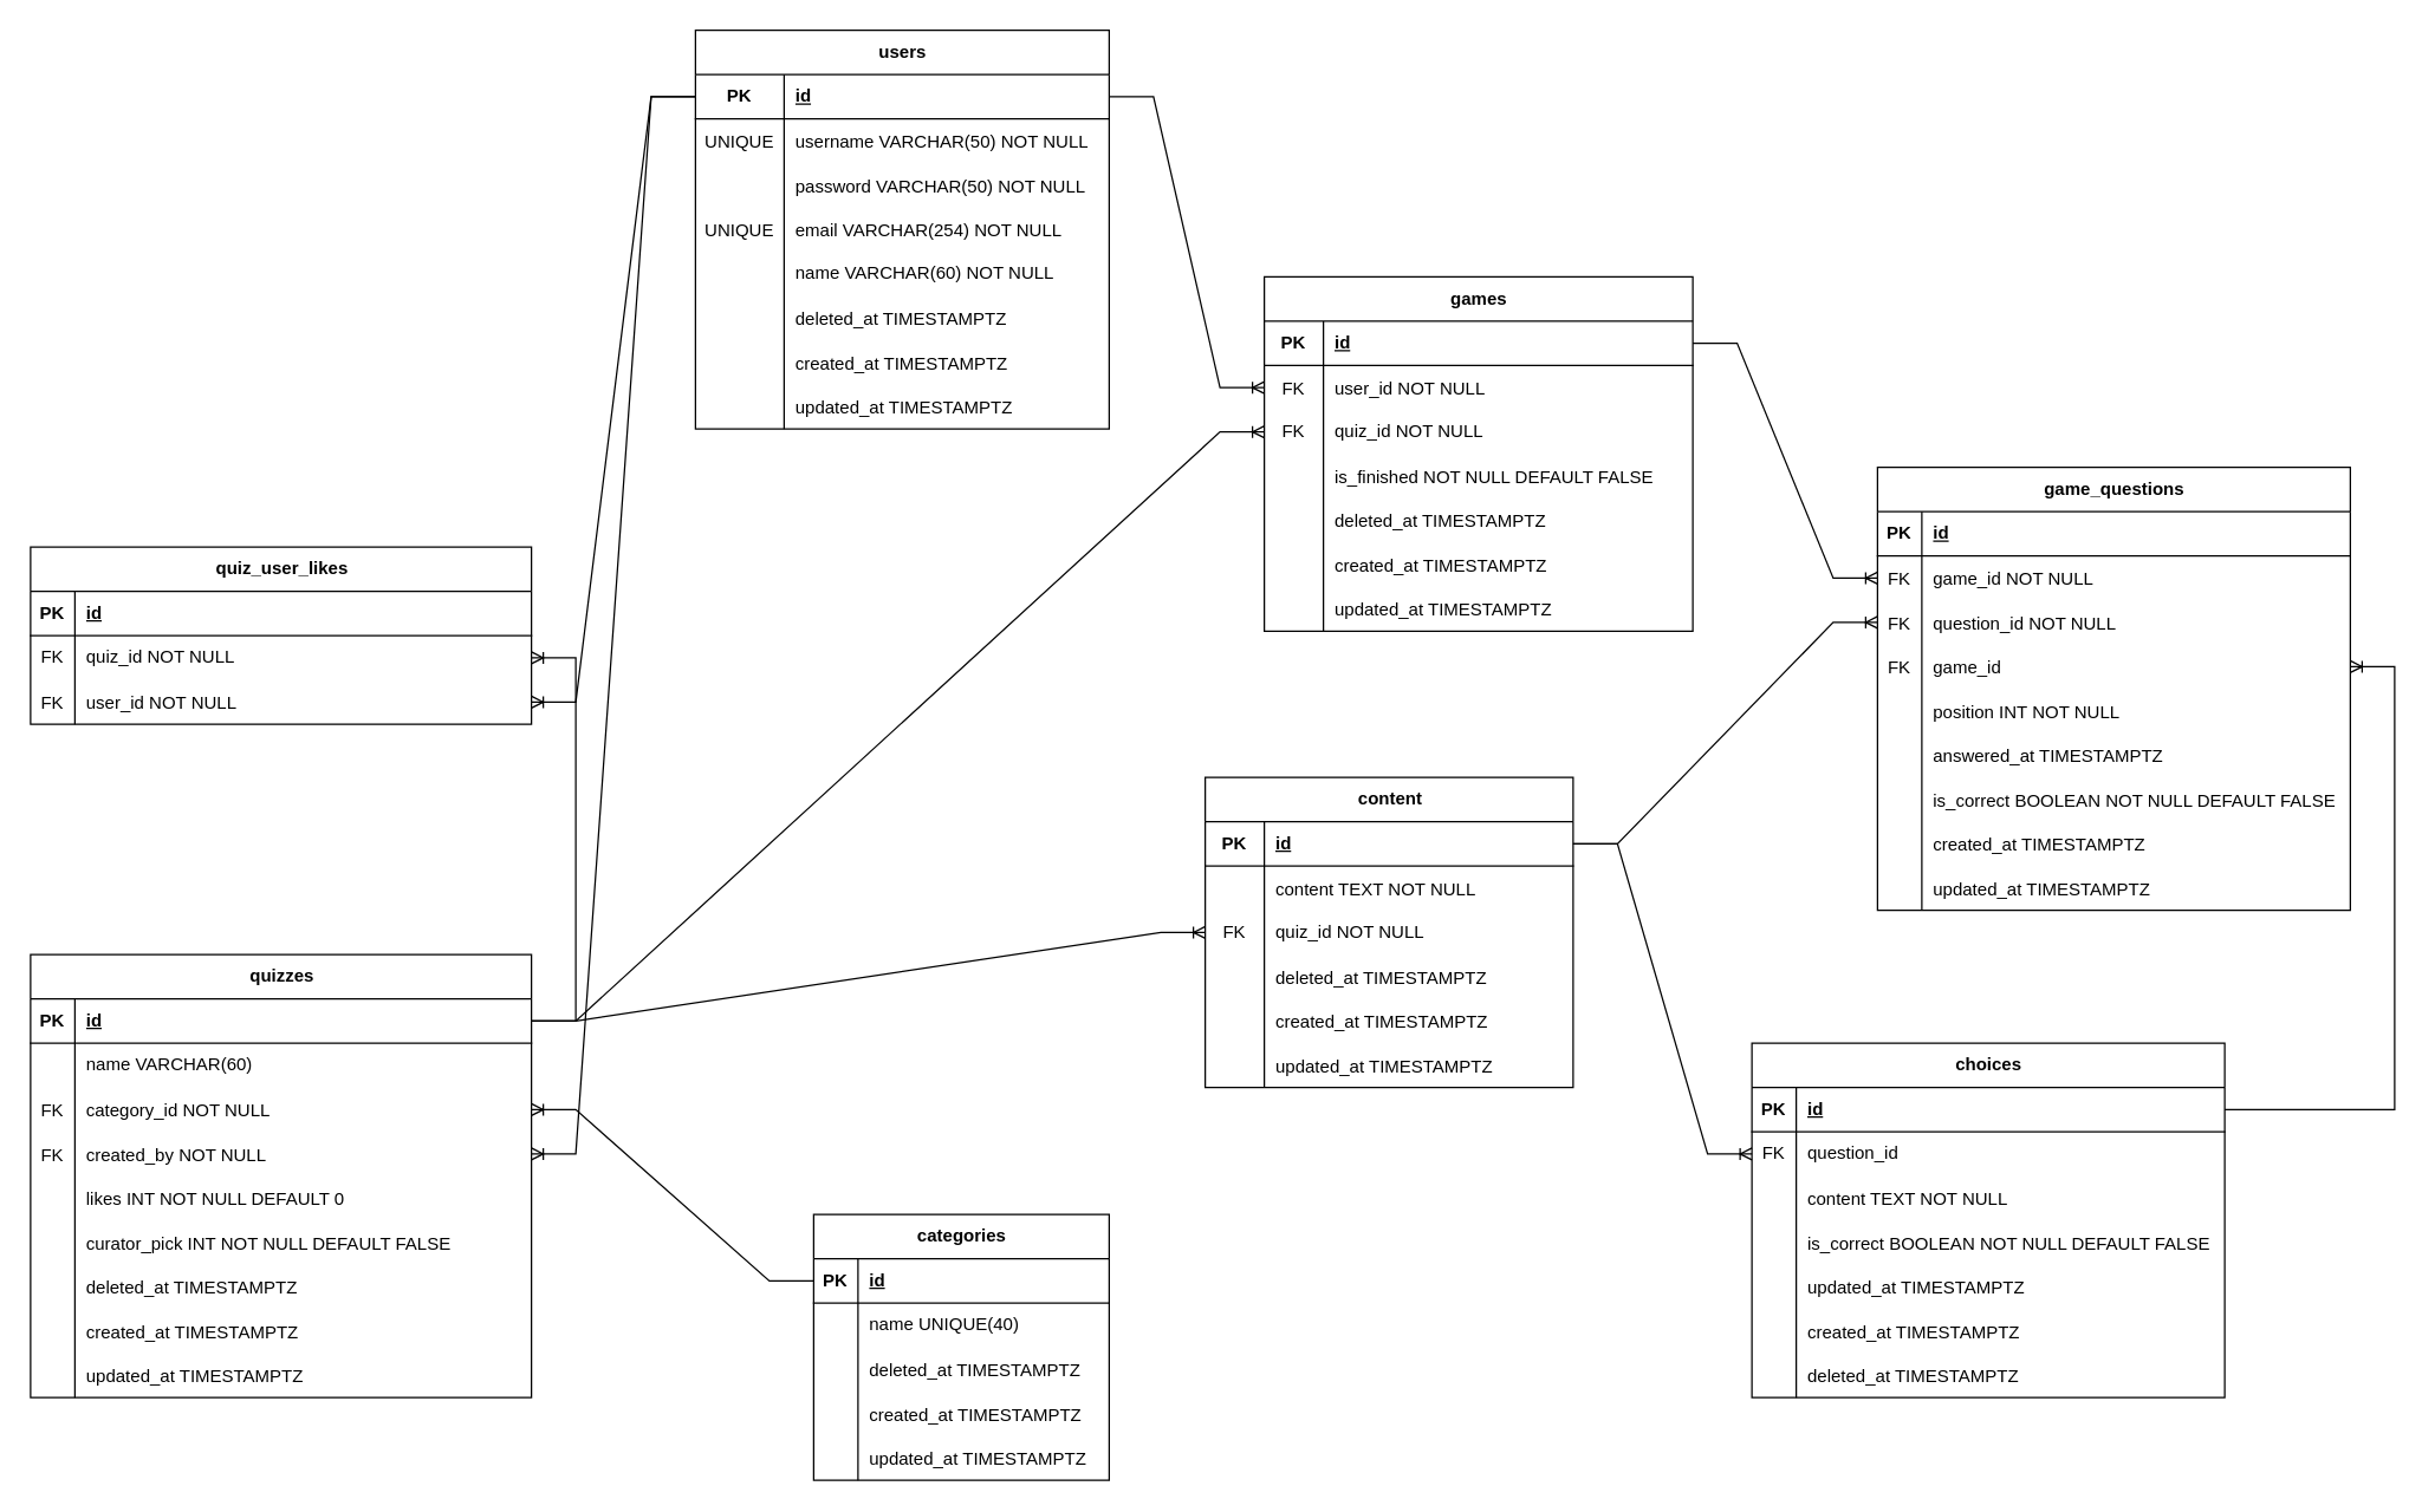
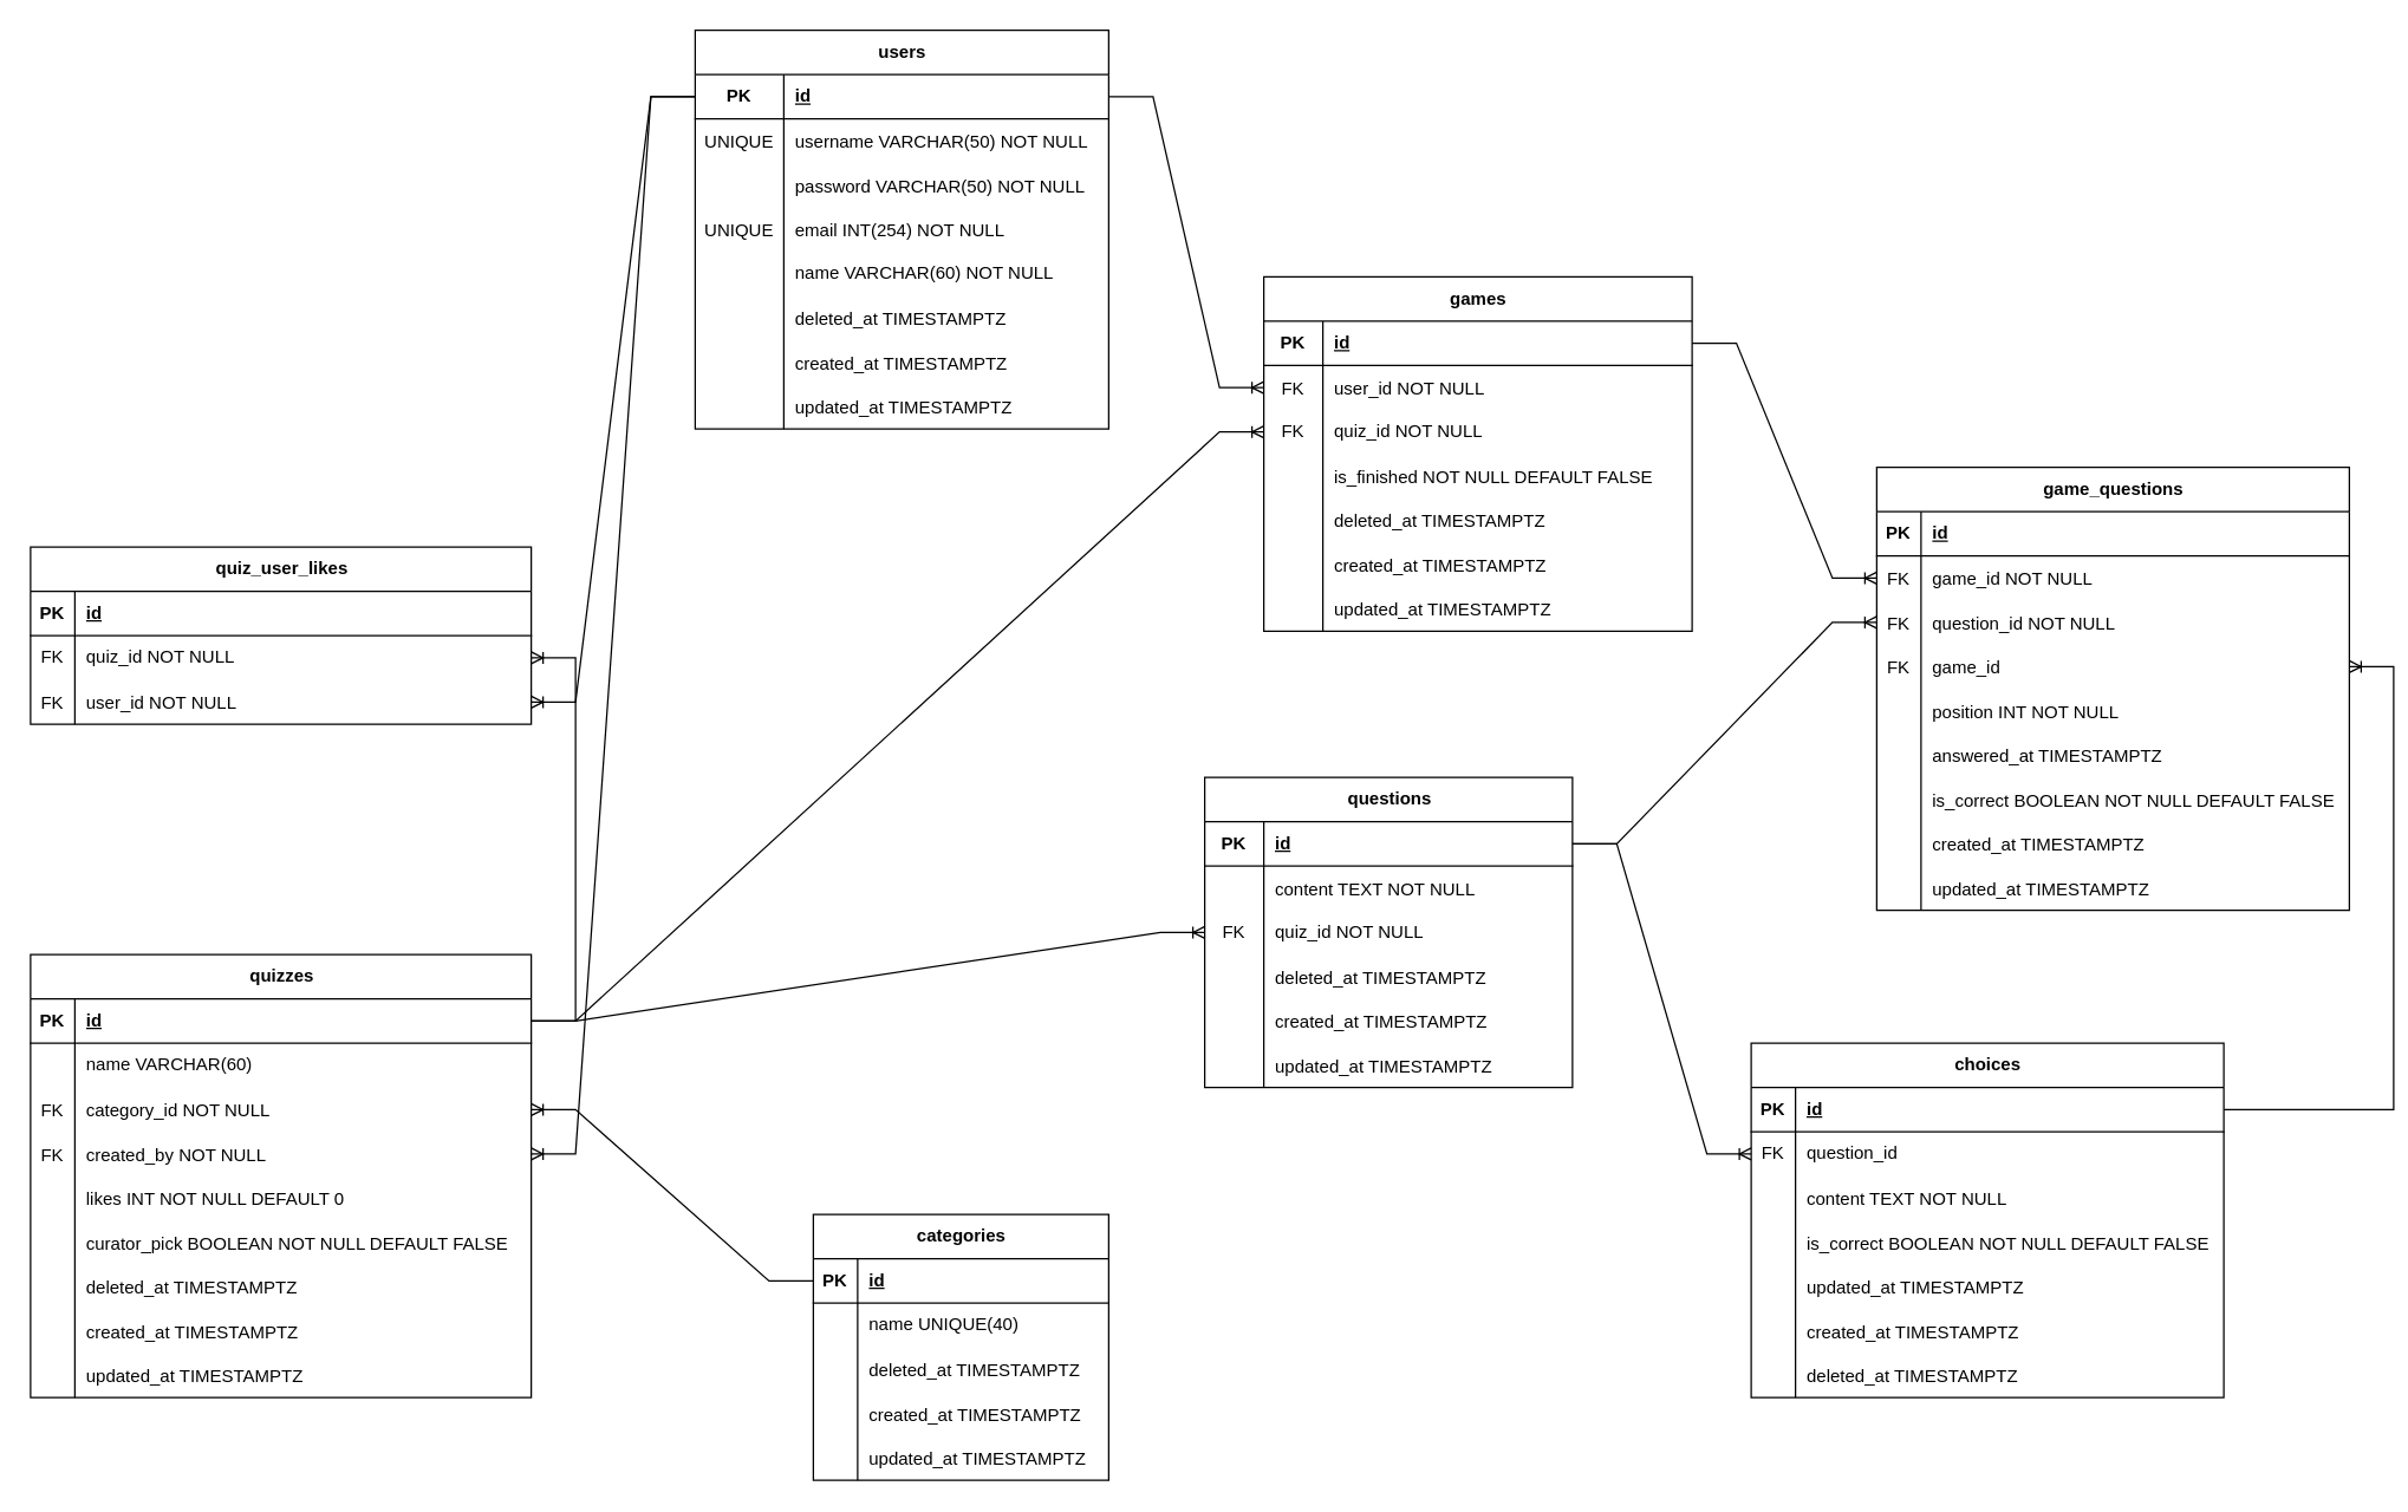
- <mxCell id="18" value="email VARCHAR(254) NOT NULL" style="shape=partialRectangle;connectable=0;fillColor=none;top=0;left=0;bottom=0;right=0;align=left;spacingLeft=6;overflow=hidden;flipV=0;" parent="16" vertex="1"><mxGeometry x="60.0" width="220.0" height="30" as="geometry"><mxRectangle width="220.0" height="30" as="alternateBounds" /></mxGeometry></mxCell>
+ <mxCell id="18" value="email INT(254) NOT NULL" style="shape=partialRectangle;connectable=0;fillColor=none;top=0;left=0;bottom=0;right=0;align=left;spacingLeft=6;overflow=hidden;flipV=0;" parent="16" vertex="1"><mxGeometry x="60.0" width="220.0" height="30" as="geometry"><mxRectangle width="220.0" height="30" as="alternateBounds" /></mxGeometry></mxCell>
- <mxCell id="59" value="content" style="shape=table;startSize=30;container=1;collapsible=1;childLayout=tableLayout;fixedRows=1;rowLines=0;fontStyle=1;align=center;resizeLast=1;html=1;" parent="1" vertex="1"><mxGeometry x="815" y="526" width="249" height="210" as="geometry" /></mxCell>
+ <mxCell id="59" value="questions" style="shape=table;startSize=30;container=1;collapsible=1;childLayout=tableLayout;fixedRows=1;rowLines=0;fontStyle=1;align=center;resizeLast=1;html=1;" parent="1" vertex="1"><mxGeometry x="815" y="526" width="249" height="210" as="geometry" /></mxCell>
- <mxCell id="49" value="curator_pick INT NOT NULL DEFAULT FALSE" style="shape=partialRectangle;connectable=0;fillColor=none;top=0;left=0;bottom=0;right=0;align=left;spacingLeft=6;overflow=hidden;flipV=0;" parent="47" vertex="1"><mxGeometry x="30" width="309" height="30" as="geometry"><mxRectangle width="309" height="30" as="alternateBounds" /></mxGeometry></mxCell>
+ <mxCell id="49" value="curator_pick BOOLEAN NOT NULL DEFAULT FALSE" style="shape=partialRectangle;connectable=0;fillColor=none;top=0;left=0;bottom=0;right=0;align=left;spacingLeft=6;overflow=hidden;flipV=0;" parent="47" vertex="1"><mxGeometry x="30" width="309" height="30" as="geometry"><mxRectangle width="309" height="30" as="alternateBounds" /></mxGeometry></mxCell>
